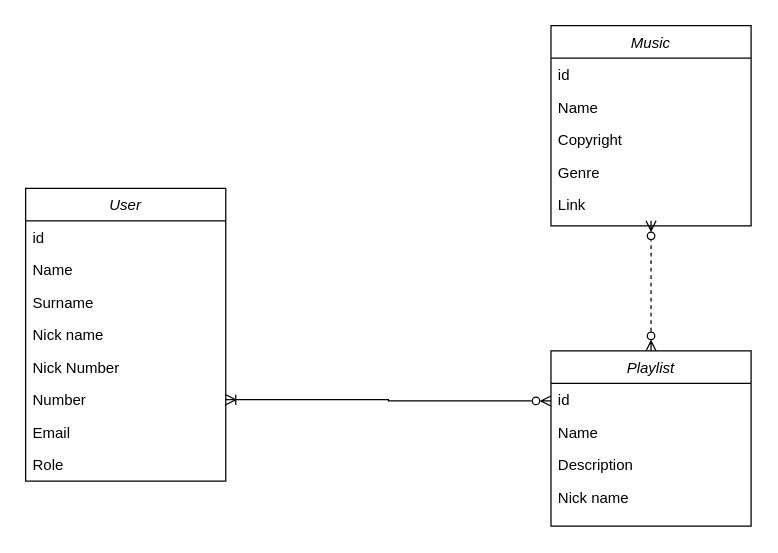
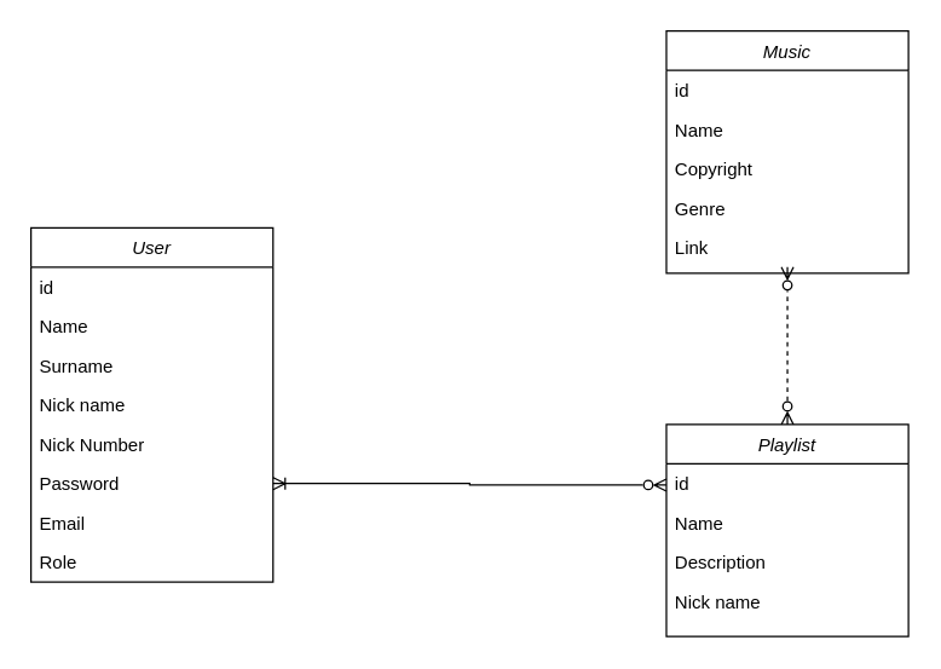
- <mxCell id="8" value="Number&#10;" style="text;align=left;verticalAlign=top;spacingLeft=4;spacingRight=4;overflow=hidden;rotatable=0;points=[[0,0.5],[1,0.5]];portConstraint=eastwest;rounded=0;shadow=0;html=0;" vertex="1" parent="2"><mxGeometry y="156" width="160" height="26" as="geometry" /></mxCell>
+ <mxCell id="8" value="Password&#10;" style="text;align=left;verticalAlign=top;spacingLeft=4;spacingRight=4;overflow=hidden;rotatable=0;points=[[0,0.5],[1,0.5]];portConstraint=eastwest;rounded=0;shadow=0;html=0;" vertex="1" parent="2"><mxGeometry y="156" width="160" height="26" as="geometry" /></mxCell>
